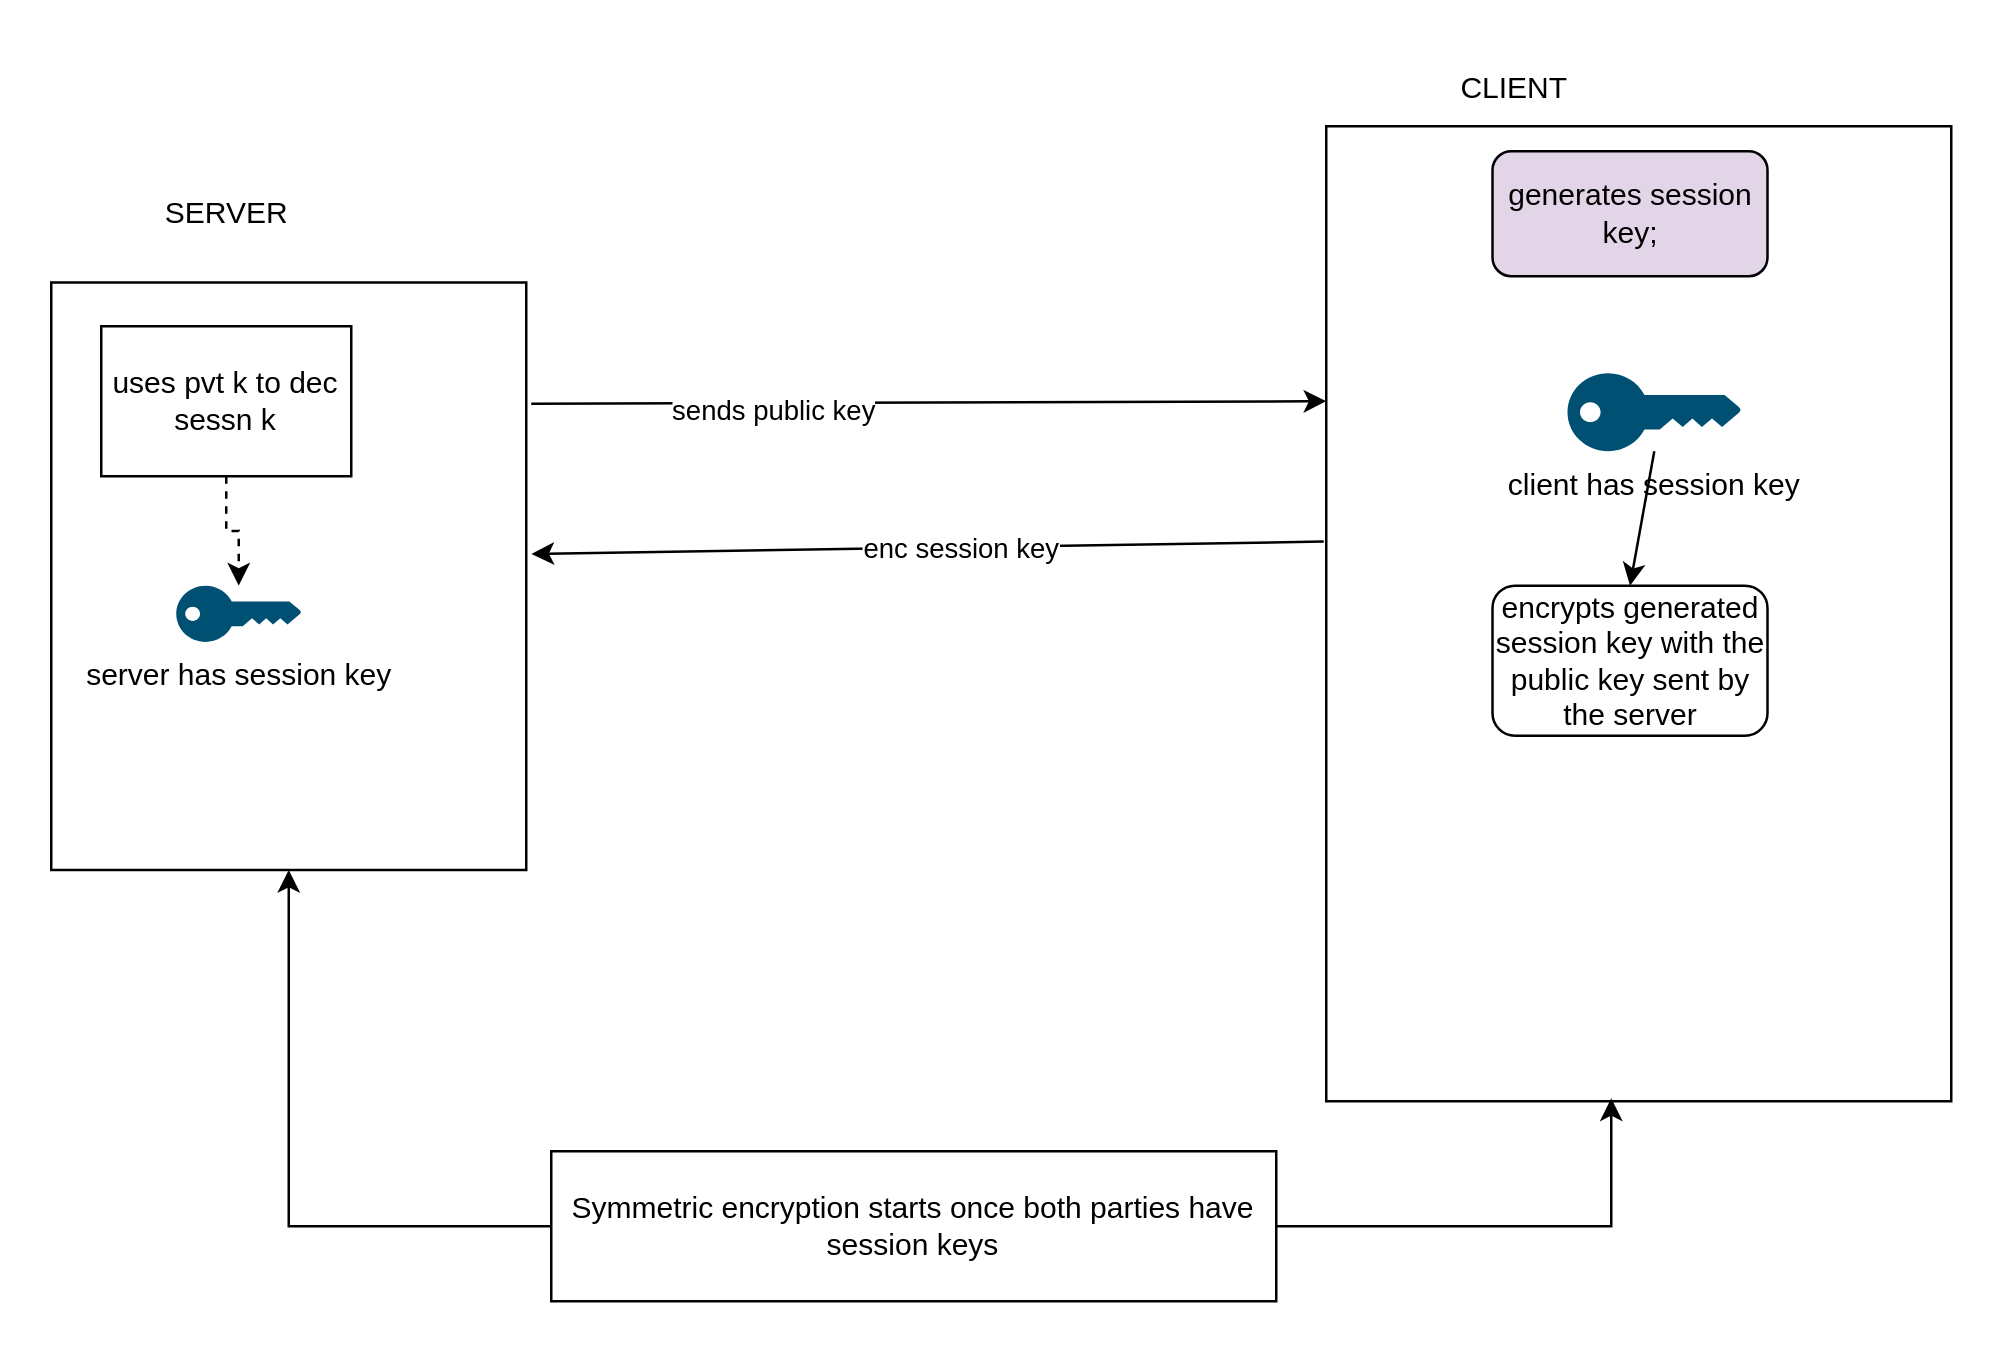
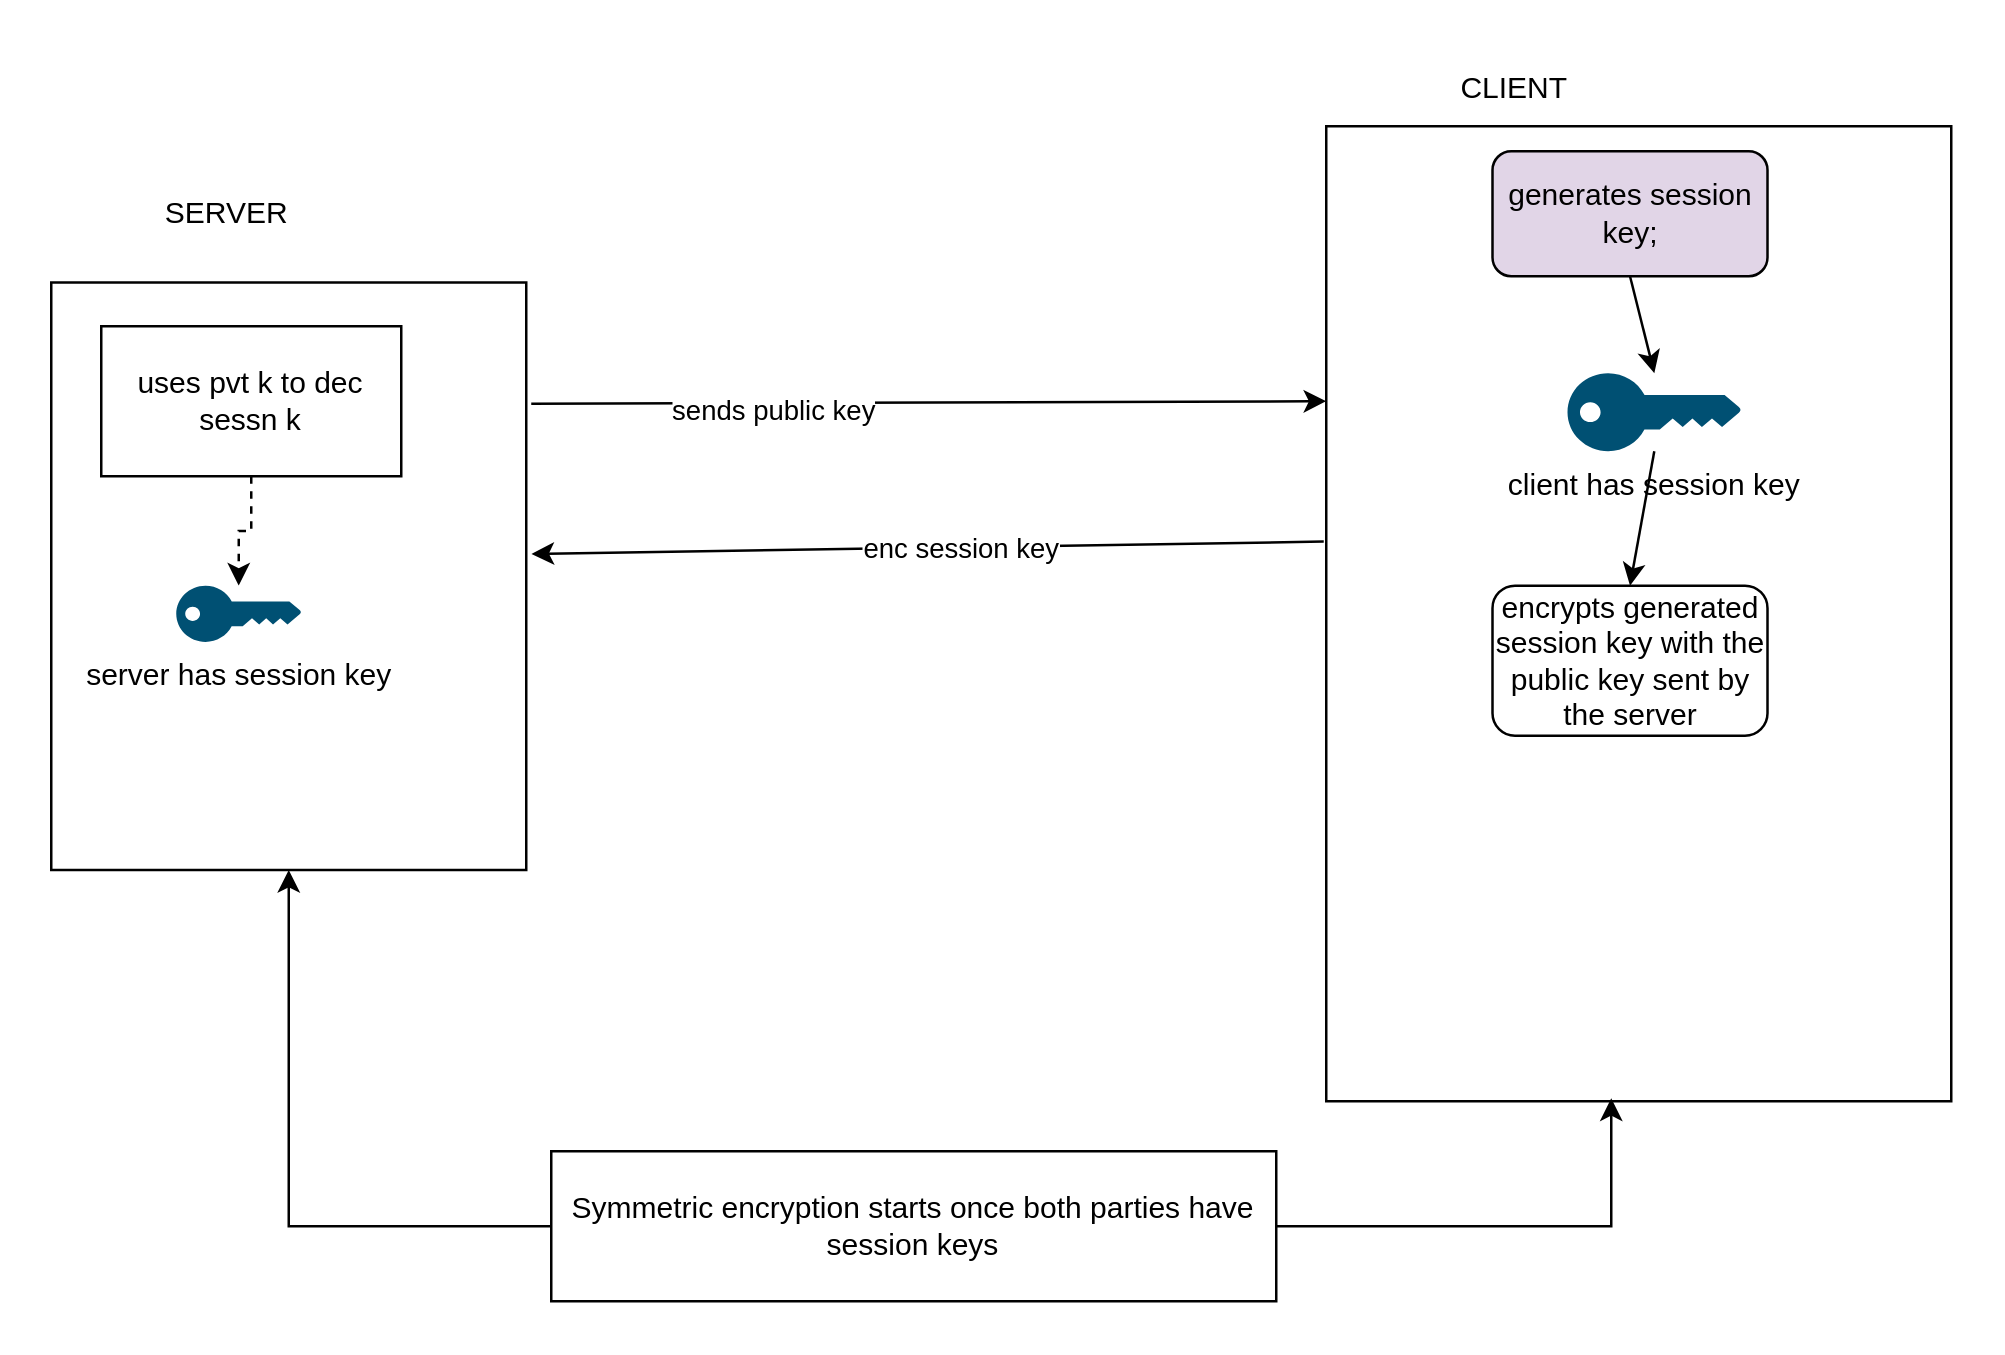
+ <mxCell id="16" value="" style="endArrow=classic;html=1;rounded=0;entryX=0.5;entryY=0;entryDx=0;entryDy=0;exitX=0.5;exitY=1;exitDx=0;exitDy=0;" edge="1" parent="1" source="6" target="17"><mxGeometry width="50" height="50" relative="1" as="geometry"><mxPoint x="652" y="110" as="sourcePoint" /><mxPoint x="652" y="234" as="targetPoint" /></mxGeometry></mxCell>
- <mxCell id="14" value="uses pvt k to dec sessn k" style="rounded=0;whiteSpace=wrap;html=1;" vertex="1" parent="1"><mxGeometry x="40" y="130" width="100" height="60" as="geometry" /></mxCell>
+ <mxCell id="14" value="uses pvt k to dec sessn k" style="rounded=0;whiteSpace=wrap;html=1;" vertex="1" parent="1"><mxGeometry x="40" y="130" width="120" height="60" as="geometry" /></mxCell>
